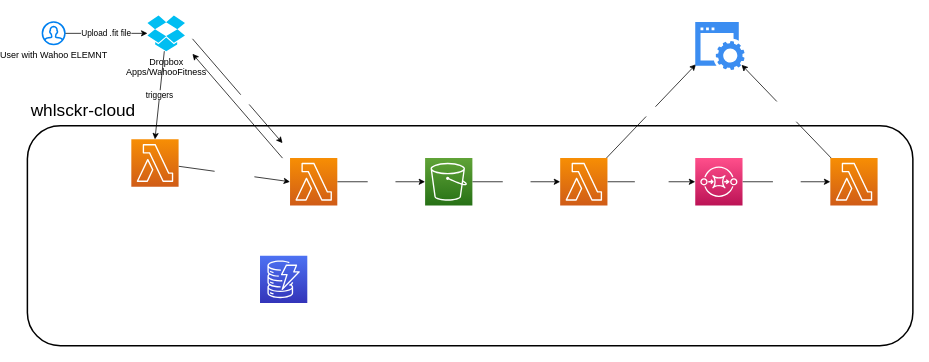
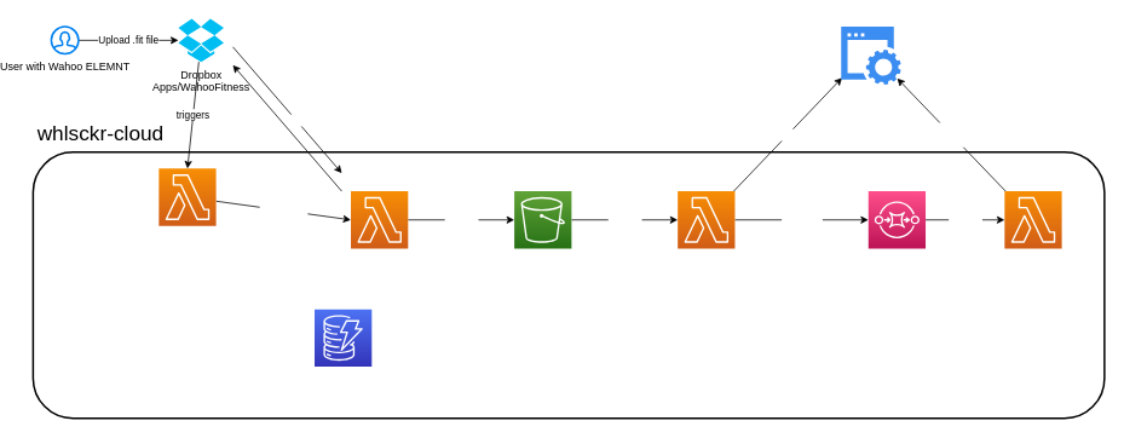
- <mxCell id="22" value="whlsckr-strava-uploads&lt;br&gt;5s delay" style="sketch=0;points=[[0,0,0],[0.25,0,0],[0.5,0,0],[0.75,0,0],[1,0,0],[0,1,0],[0.25,1,0],[0.5,1,0],[0.75,1,0],[1,1,0],[0,0.25,0],[0,0.5,0],[0,0.75,0],[1,0.25,0],[1,0.5,0],[1,0.75,0]];outlineConnect=0;fontColor=#FFFFFF;gradientColor=#FF4F8B;gradientDirection=north;fillColor=#BC1356;strokeColor=#ffffff;dashed=0;verticalLabelPosition=bottom;verticalAlign=top;align=center;html=1;fontSize=12;fontStyle=0;aspect=fixed;shape=mxgraph.aws4.resourceIcon;resIcon=mxgraph.aws4.sqs;labelBackgroundColor=none;" vertex="1" parent="1"><mxGeometry x="917" y="210" width="63" height="63" as="geometry" /></mxCell>
+ <mxCell id="22" value="whlsckr-strava-uploads&lt;br&gt;5s delay" style="sketch=0;points=[[0,0,0],[0.25,0,0],[0.5,0,0],[0.75,0,0],[1,0,0],[0,1,0],[0.25,1,0],[0.5,1,0],[0.75,1,0],[1,1,0],[0,0.25,0],[0,0.5,0],[0,0.75,0],[1,0.25,0],[1,0.5,0],[1,0.75,0]];outlineConnect=0;fontColor=#FFFFFF;gradientColor=#FF4F8B;gradientDirection=north;fillColor=#BC1356;strokeColor=#ffffff;dashed=0;verticalLabelPosition=bottom;verticalAlign=top;align=center;html=1;fontSize=12;fontStyle=0;aspect=fixed;shape=mxgraph.aws4.resourceIcon;resIcon=mxgraph.aws4.sqs;labelBackgroundColor=none;" vertex="1" parent="1"><mxGeometry x="947" y="210" width="63" height="63" as="geometry" /></mxCell>
